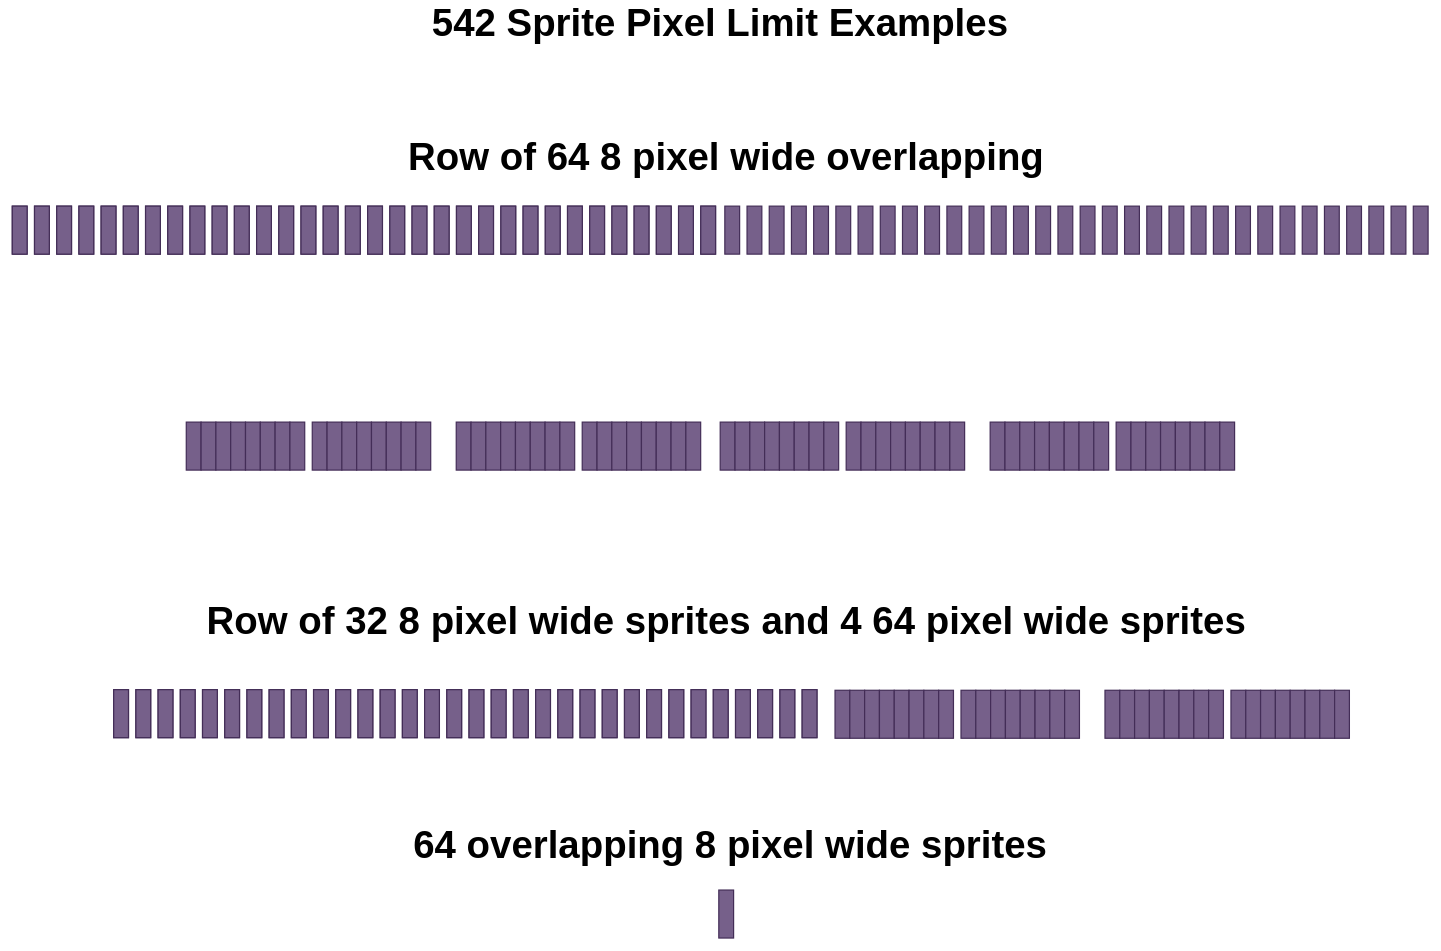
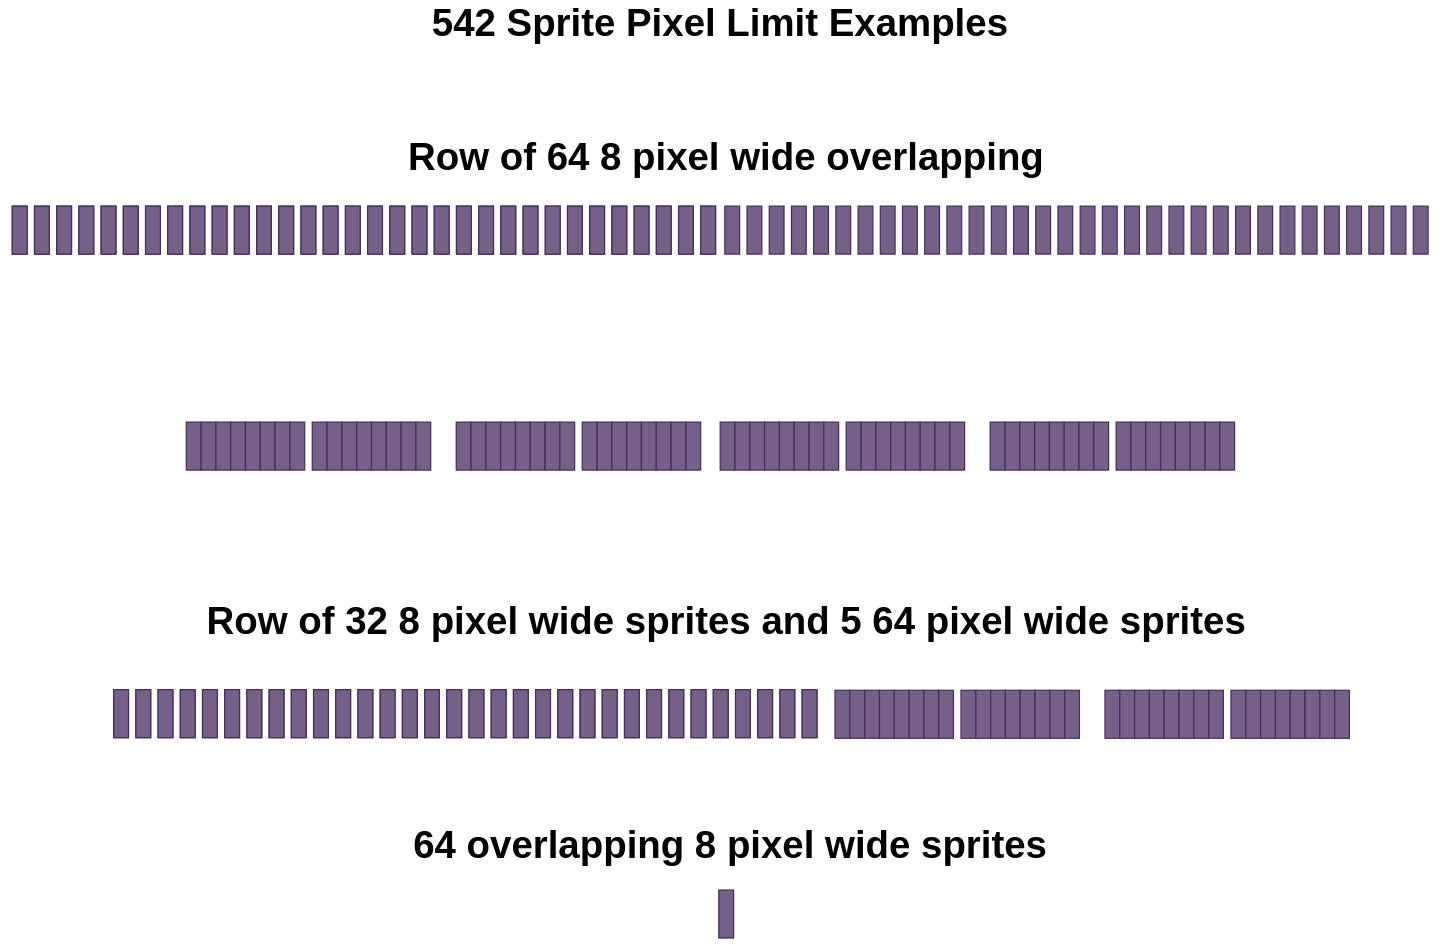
- <mxCell id="277" value="Row of 32 8 pixel wide sprites and 4 64 pixel wide sprites" style="text;html=1;strokeColor=none;fillColor=none;align=center;verticalAlign=middle;whiteSpace=wrap;rounded=0;fontSize=64;fontStyle=1" parent="1" vertex="1"><mxGeometry x="249.57" y="1017" width="1920.86" height="30" as="geometry" /></mxCell>
+ <mxCell id="277" value="Row of 32 8 pixel wide sprites and 5 64 pixel wide sprites" style="text;html=1;strokeColor=none;fillColor=none;align=center;verticalAlign=middle;whiteSpace=wrap;rounded=0;fontSize=64;fontStyle=1" parent="1" vertex="1"><mxGeometry x="249.57" y="1017" width="1920.86" height="30" as="geometry" /></mxCell>
